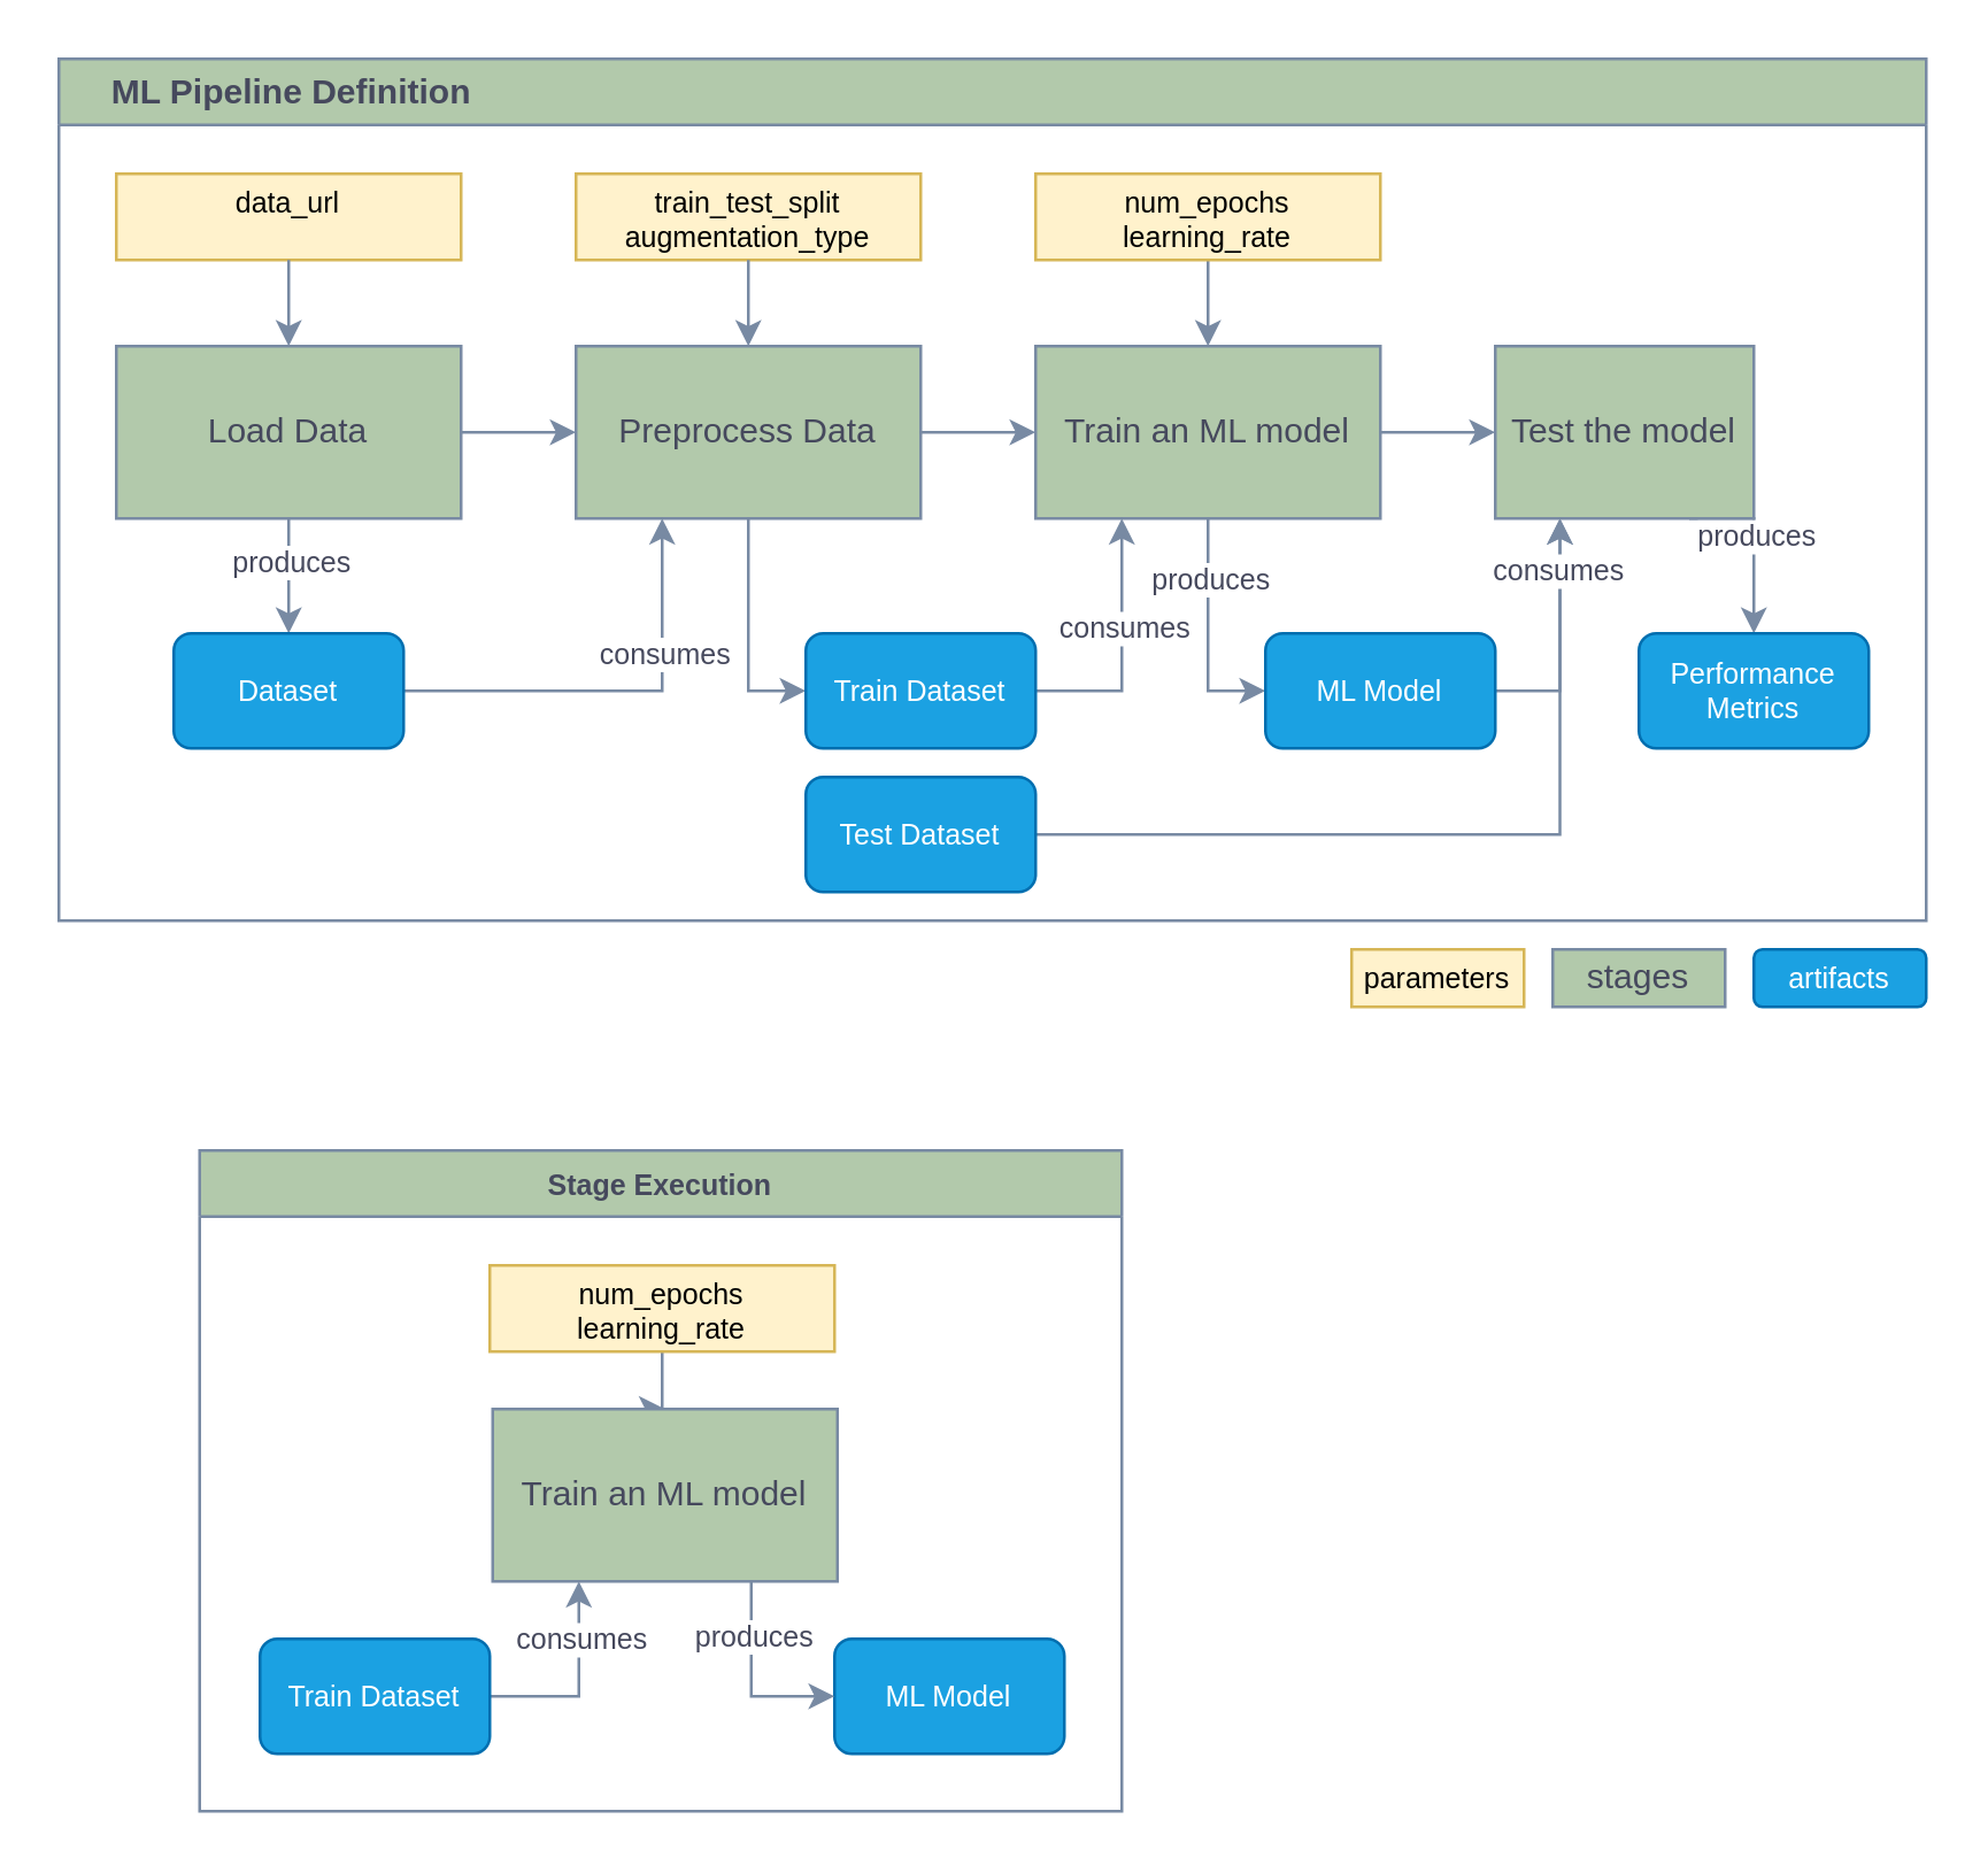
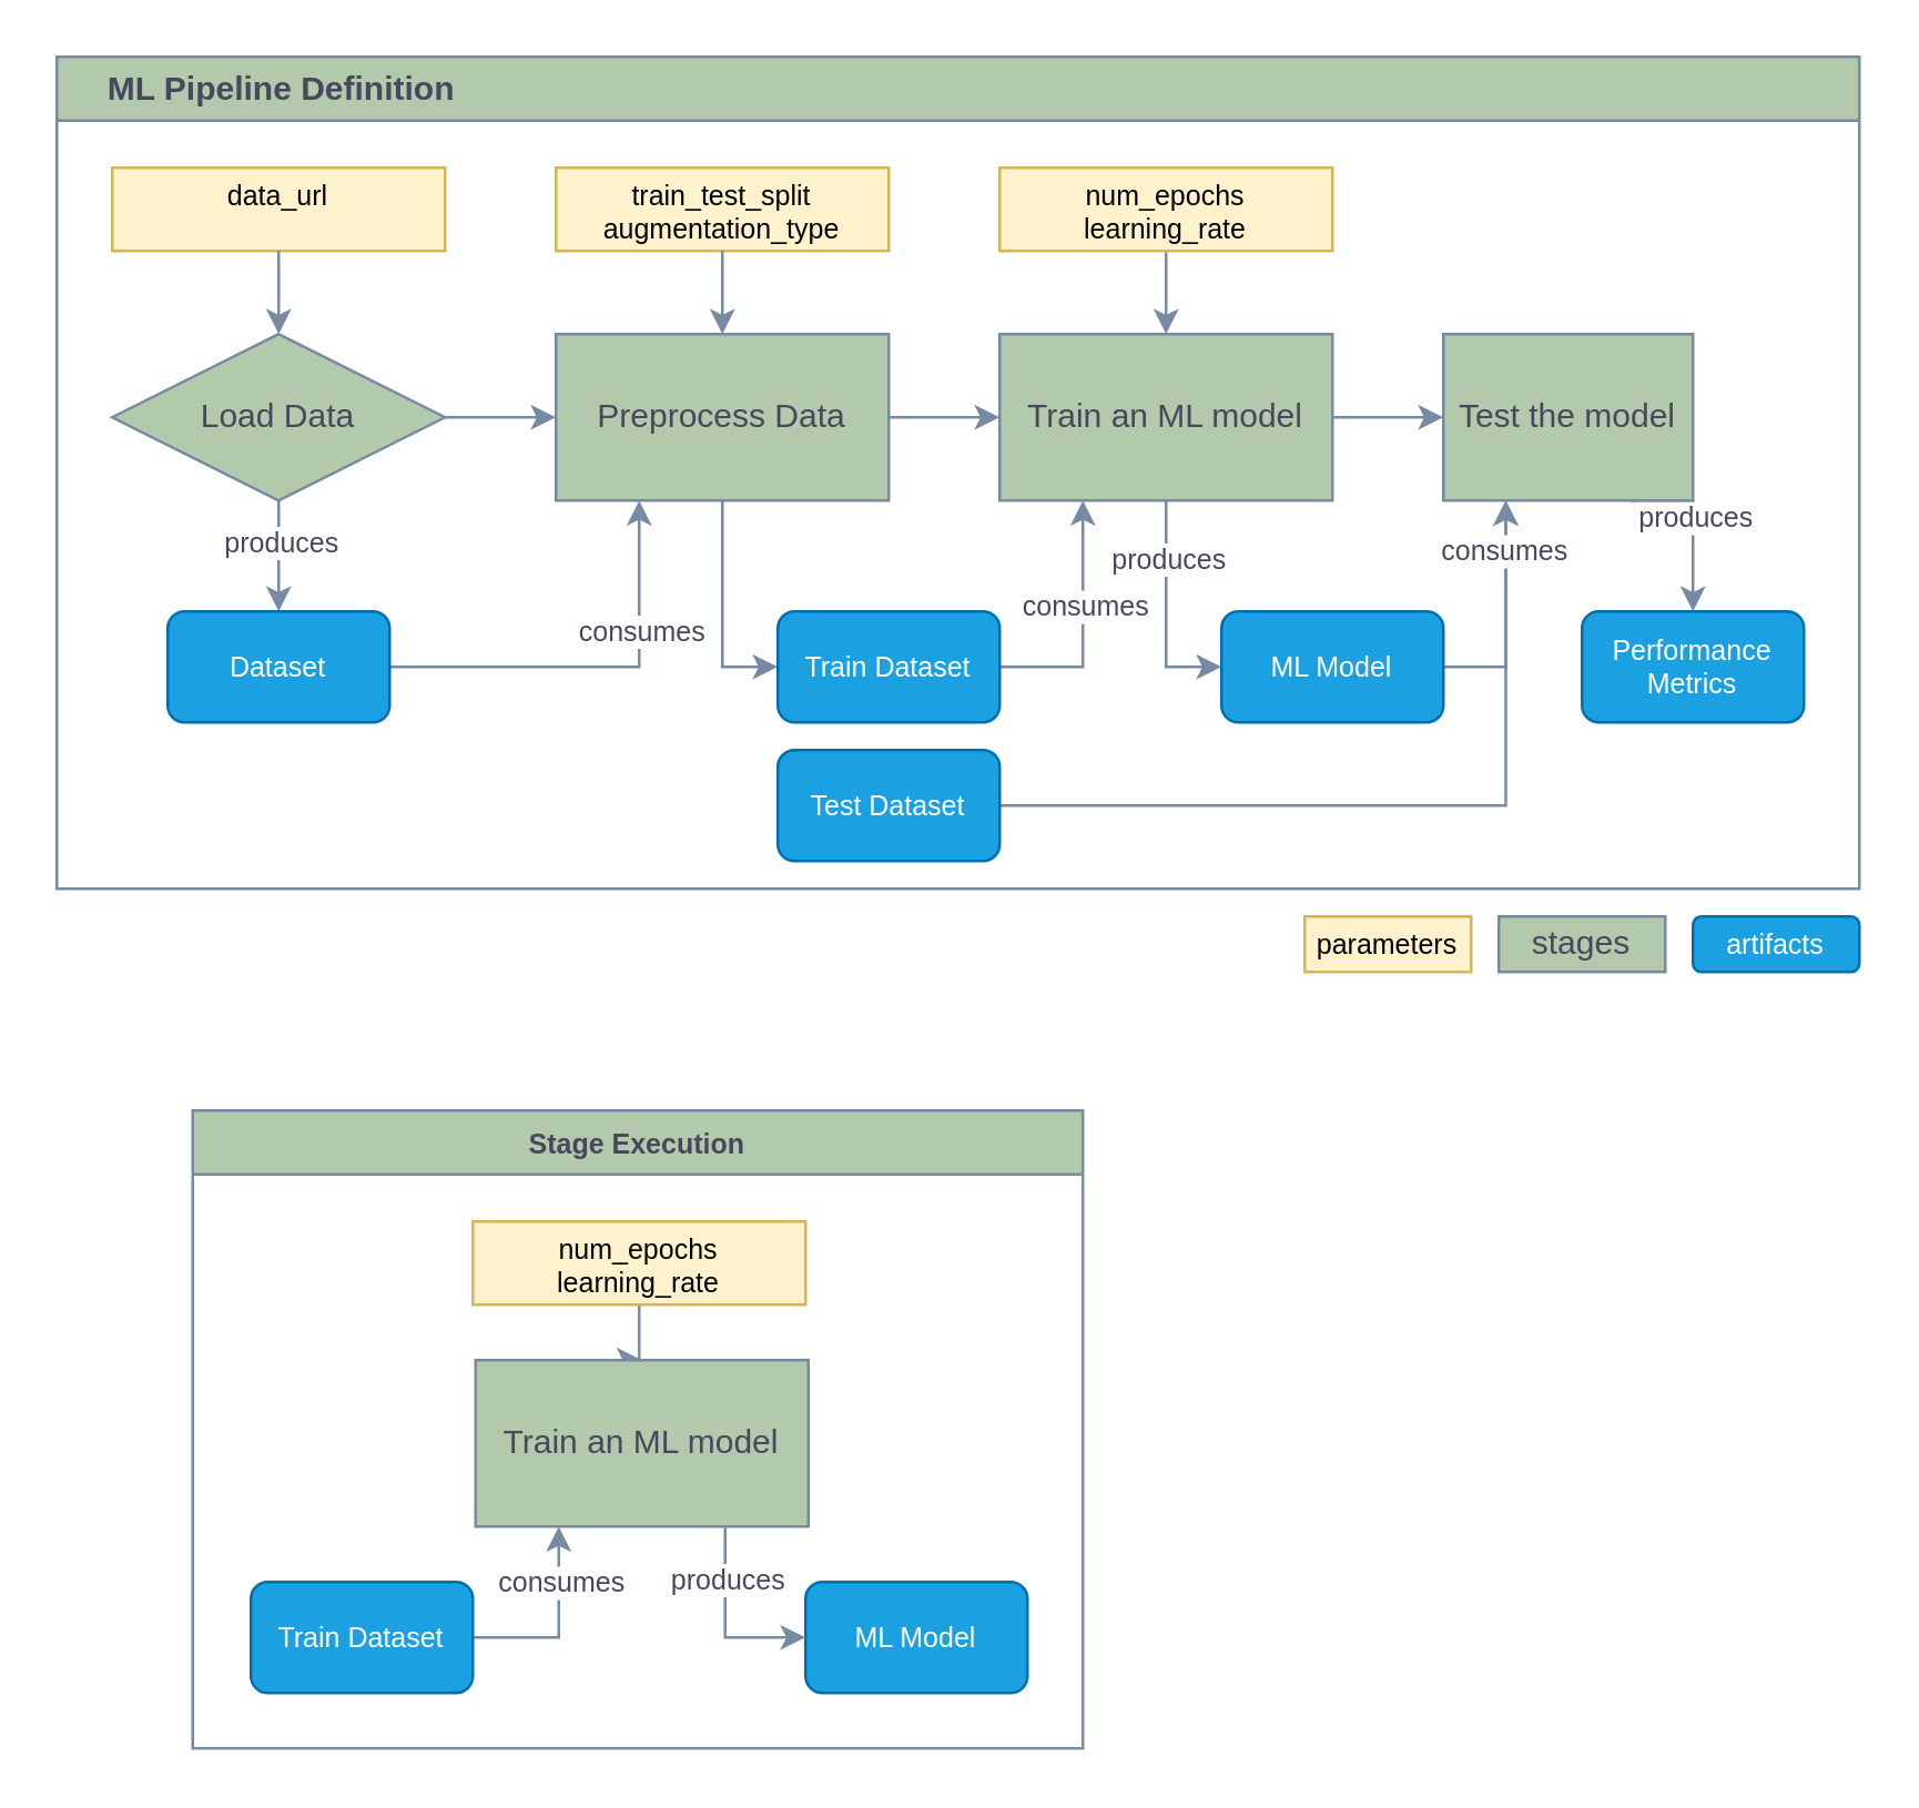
- <mxCell id="11" value="Load Data" style="rounded=0;whiteSpace=wrap;html=1;fillColor=#B2C9AB;strokeColor=#788AA3;fontColor=#46495D;" vertex="1" parent="2"><mxGeometry x="20" y="100" width="120" height="60" as="geometry" /></mxCell>
+ <mxCell id="11" value="Load Data" style="rhombus;whiteSpace=wrap;html=1;fillColor=#B2C9AB;strokeColor=#788AA3;fontColor=#46495D;" vertex="1" parent="2"><mxGeometry x="20" y="100" width="120" height="60" as="geometry" /></mxCell>
